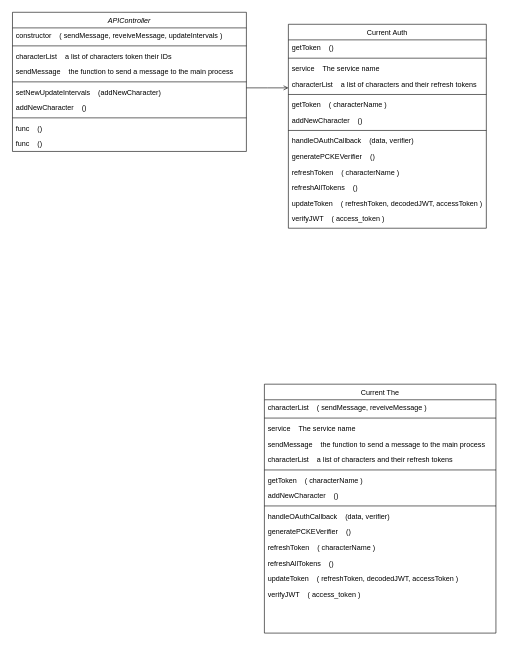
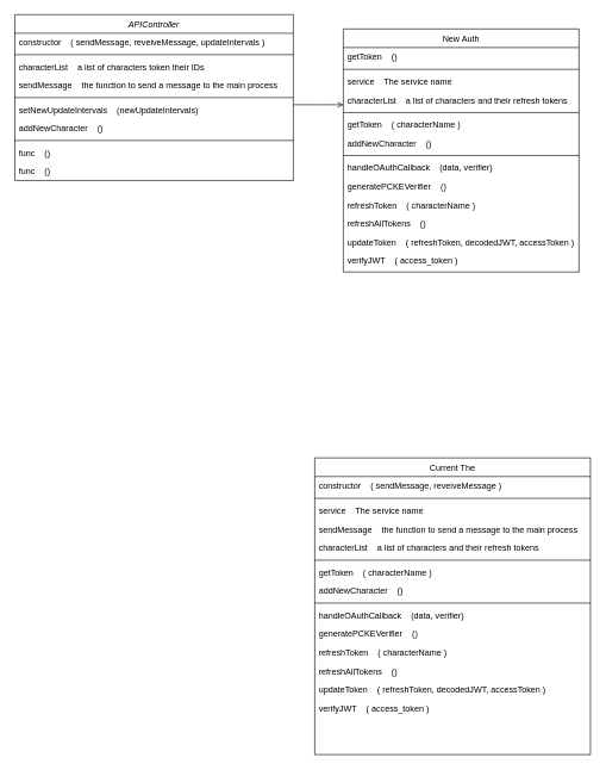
- <mxCell id="13" value="Current Auth" style="swimlane;fontStyle=0;align=center;verticalAlign=top;childLayout=stackLayout;horizontal=1;startSize=26;horizontalStack=0;resizeParent=1;resizeLast=0;collapsible=1;marginBottom=0;rounded=0;shadow=0;strokeWidth=1;" parent="1" vertex="1"><mxGeometry x="480" y="40" width="330" height="340" as="geometry"><mxRectangle x="550" y="140" width="160" height="26" as="alternateBounds" /></mxGeometry></mxCell>
+ <mxCell id="13" value="New Auth" style="swimlane;fontStyle=0;align=center;verticalAlign=top;childLayout=stackLayout;horizontal=1;startSize=26;horizontalStack=0;resizeParent=1;resizeLast=0;collapsible=1;marginBottom=0;rounded=0;shadow=0;strokeWidth=1;" parent="1" vertex="1"><mxGeometry x="480" y="40" width="330" height="340" as="geometry"><mxRectangle x="550" y="140" width="160" height="26" as="alternateBounds" /></mxGeometry></mxCell>
- <mxCell id="8" value="setNewUpdateIntervals    (addNewCharacter)" style="text;align=left;verticalAlign=top;spacingLeft=4;spacingRight=4;overflow=hidden;rotatable=0;points=[[0,0.5],[1,0.5]];portConstraint=eastwest;rounded=0;shadow=0;html=0;" parent="2" vertex="1"><mxGeometry y="120" width="390" height="26" as="geometry" /></mxCell>
+ <mxCell id="8" value="setNewUpdateIntervals    (newUpdateIntervals)" style="text;align=left;verticalAlign=top;spacingLeft=4;spacingRight=4;overflow=hidden;rotatable=0;points=[[0,0.5],[1,0.5]];portConstraint=eastwest;rounded=0;shadow=0;html=0;" parent="2" vertex="1"><mxGeometry y="120" width="390" height="26" as="geometry" /></mxCell>
- <mxCell id="30" value="characterList    ( sendMessage, reveiveMessage )" style="text;align=left;verticalAlign=top;spacingLeft=4;spacingRight=4;overflow=hidden;rotatable=0;points=[[0,0.5],[1,0.5]];portConstraint=eastwest;" vertex="1" parent="29"><mxGeometry y="26" width="386" height="26" as="geometry" /></mxCell>
+ <mxCell id="30" value="constructor    ( sendMessage, reveiveMessage )" style="text;align=left;verticalAlign=top;spacingLeft=4;spacingRight=4;overflow=hidden;rotatable=0;points=[[0,0.5],[1,0.5]];portConstraint=eastwest;" vertex="1" parent="29"><mxGeometry y="26" width="386" height="26" as="geometry" /></mxCell>
